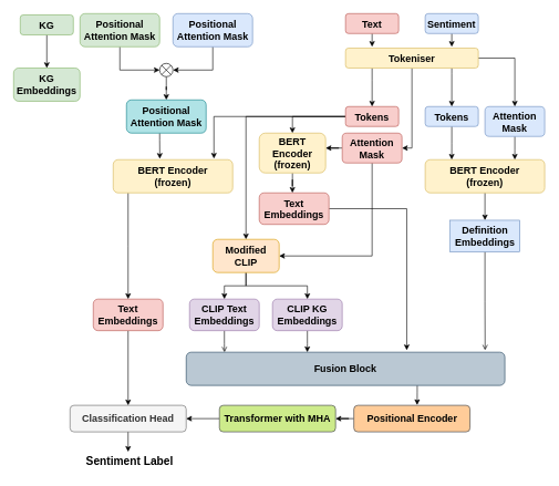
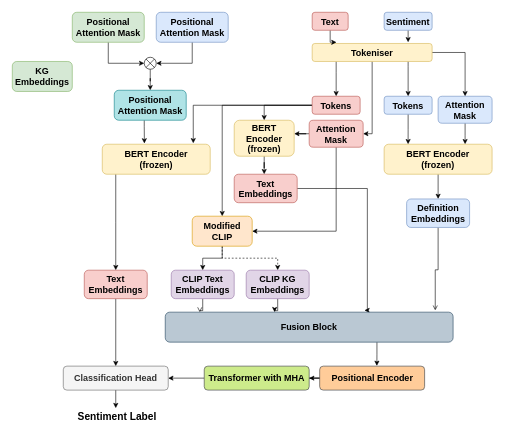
- <mxCell id="8" value="&lt;b&gt;&lt;font style=&quot;font-size: 15px;&quot;&gt;Text&lt;/font&gt;&lt;/b&gt;" style="rounded=1;whiteSpace=wrap;html=1;fontSize=15;fillColor=#f8cecc;strokeColor=#b85450;" vertex="1" parent="1"><mxGeometry x="520" y="20" width="80" height="30" as="geometry" /></mxCell>
+ <mxCell id="8" value="&lt;b&gt;&lt;font style=&quot;font-size: 15px;&quot;&gt;Text&lt;/font&gt;&lt;/b&gt;" style="rounded=1;whiteSpace=wrap;html=1;fontSize=15;fillColor=#f8cecc;strokeColor=#b85450;" vertex="1" parent="1"><mxGeometry x="520" y="20" width="60" height="30" as="geometry" /></mxCell>
- <mxCell id="12" value="&lt;b&gt;&lt;font style=&quot;font-size: 15px;&quot;&gt;KG&lt;/font&gt;&lt;/b&gt;" style="rounded=1;whiteSpace=wrap;html=1;fontSize=15;fillColor=#d5e8d4;strokeColor=#82b366;" vertex="1" parent="1"><mxGeometry x="30" y="22" width="80" height="30" as="geometry" /></mxCell>
- <mxCell id="11" style="edgeStyle=orthogonalEdgeStyle;rounded=0;orthogonalLoop=1;jettySize=auto;html=1;entryX=0.5;entryY=0;entryDx=0;entryDy=0;fontSize=15;" edge="1" parent="1" source="12" target="30"><mxGeometry relative="1" as="geometry" /></mxCell>
- <mxCell id="45" value="&lt;b&gt;Definition&lt;br&gt;Embeddings&lt;/b&gt;" style="whiteSpace=wrap;html=1;fontSize=15;fillColor=#dae8fc;strokeColor=#6c8ebf;rounded=0;" vertex="1" parent="1"><mxGeometry x="677.5" y="331.25" width="105" height="47.5" as="geometry" /></mxCell>
+ <mxCell id="45" value="&lt;b&gt;Definition&lt;br&gt;Embeddings&lt;/b&gt;" style="rounded=1;whiteSpace=wrap;html=1;fontSize=15;fillColor=#dae8fc;strokeColor=#6c8ebf;" vertex="1" parent="1"><mxGeometry x="677.5" y="331.25" width="105" height="47.5" as="geometry" /></mxCell>
- <mxCell id="38" style="edgeStyle=orthogonalEdgeStyle;rounded=0;orthogonalLoop=1;jettySize=auto;html=1;entryX=0.5;entryY=0;entryDx=0;entryDy=0;fontSize=15;" edge="1" parent="1" source="39" target="49"><mxGeometry relative="1" as="geometry" /></mxCell>
+ <mxCell id="38" style="edgeStyle=orthogonalEdgeStyle;rounded=0;orthogonalLoop=1;jettySize=auto;html=1;entryX=0.5;entryY=0;entryDx=0;entryDy=0;fontSize=15;dashed=1;" edge="1" parent="1" source="39" target="49"><mxGeometry relative="1" as="geometry" /></mxCell>
- <mxCell id="51" value="&lt;b&gt;&lt;font style=&quot;font-size: 15px;&quot;&gt;Fusion Block&lt;br&gt;&lt;/font&gt;&lt;/b&gt;" style="rounded=1;whiteSpace=wrap;html=1;fontSize=15;fillColor=#bac8d3;strokeColor=#23445d;" vertex="1" parent="1"><mxGeometry x="280" y="530" width="480" height="50" as="geometry" /></mxCell>
+ <mxCell id="51" value="&lt;b&gt;&lt;font style=&quot;font-size: 15px;&quot;&gt;Fusion Block&lt;br&gt;&lt;/font&gt;&lt;/b&gt;" style="rounded=1;whiteSpace=wrap;html=1;fontSize=15;fillColor=#bac8d3;strokeColor=#23445d;" vertex="1" parent="1"><mxGeometry x="275" y="520" width="480" height="50" as="geometry" /></mxCell>
- <mxCell id="59" value="&lt;b&gt;&lt;font style=&quot;font-size: 15px;&quot;&gt;Transformer with MHA&lt;br&gt;&lt;/font&gt;&lt;/b&gt;" style="rounded=1;whiteSpace=wrap;html=1;fontSize=15;fillColor=#cdeb8b;strokeColor=#36393d;" vertex="1" parent="1"><mxGeometry x="330" y="610" width="175" height="40" as="geometry" /></mxCell>
+ <mxCell id="59" value="&lt;b&gt;&lt;font style=&quot;font-size: 15px;&quot;&gt;Transformer with MHA&lt;br&gt;&lt;/font&gt;&lt;/b&gt;" style="rounded=1;whiteSpace=wrap;html=1;fontSize=15;fillColor=#cdeb8b;strokeColor=#36393d;" vertex="1" parent="1"><mxGeometry x="340" y="610" width="175" height="40" as="geometry" /></mxCell>
